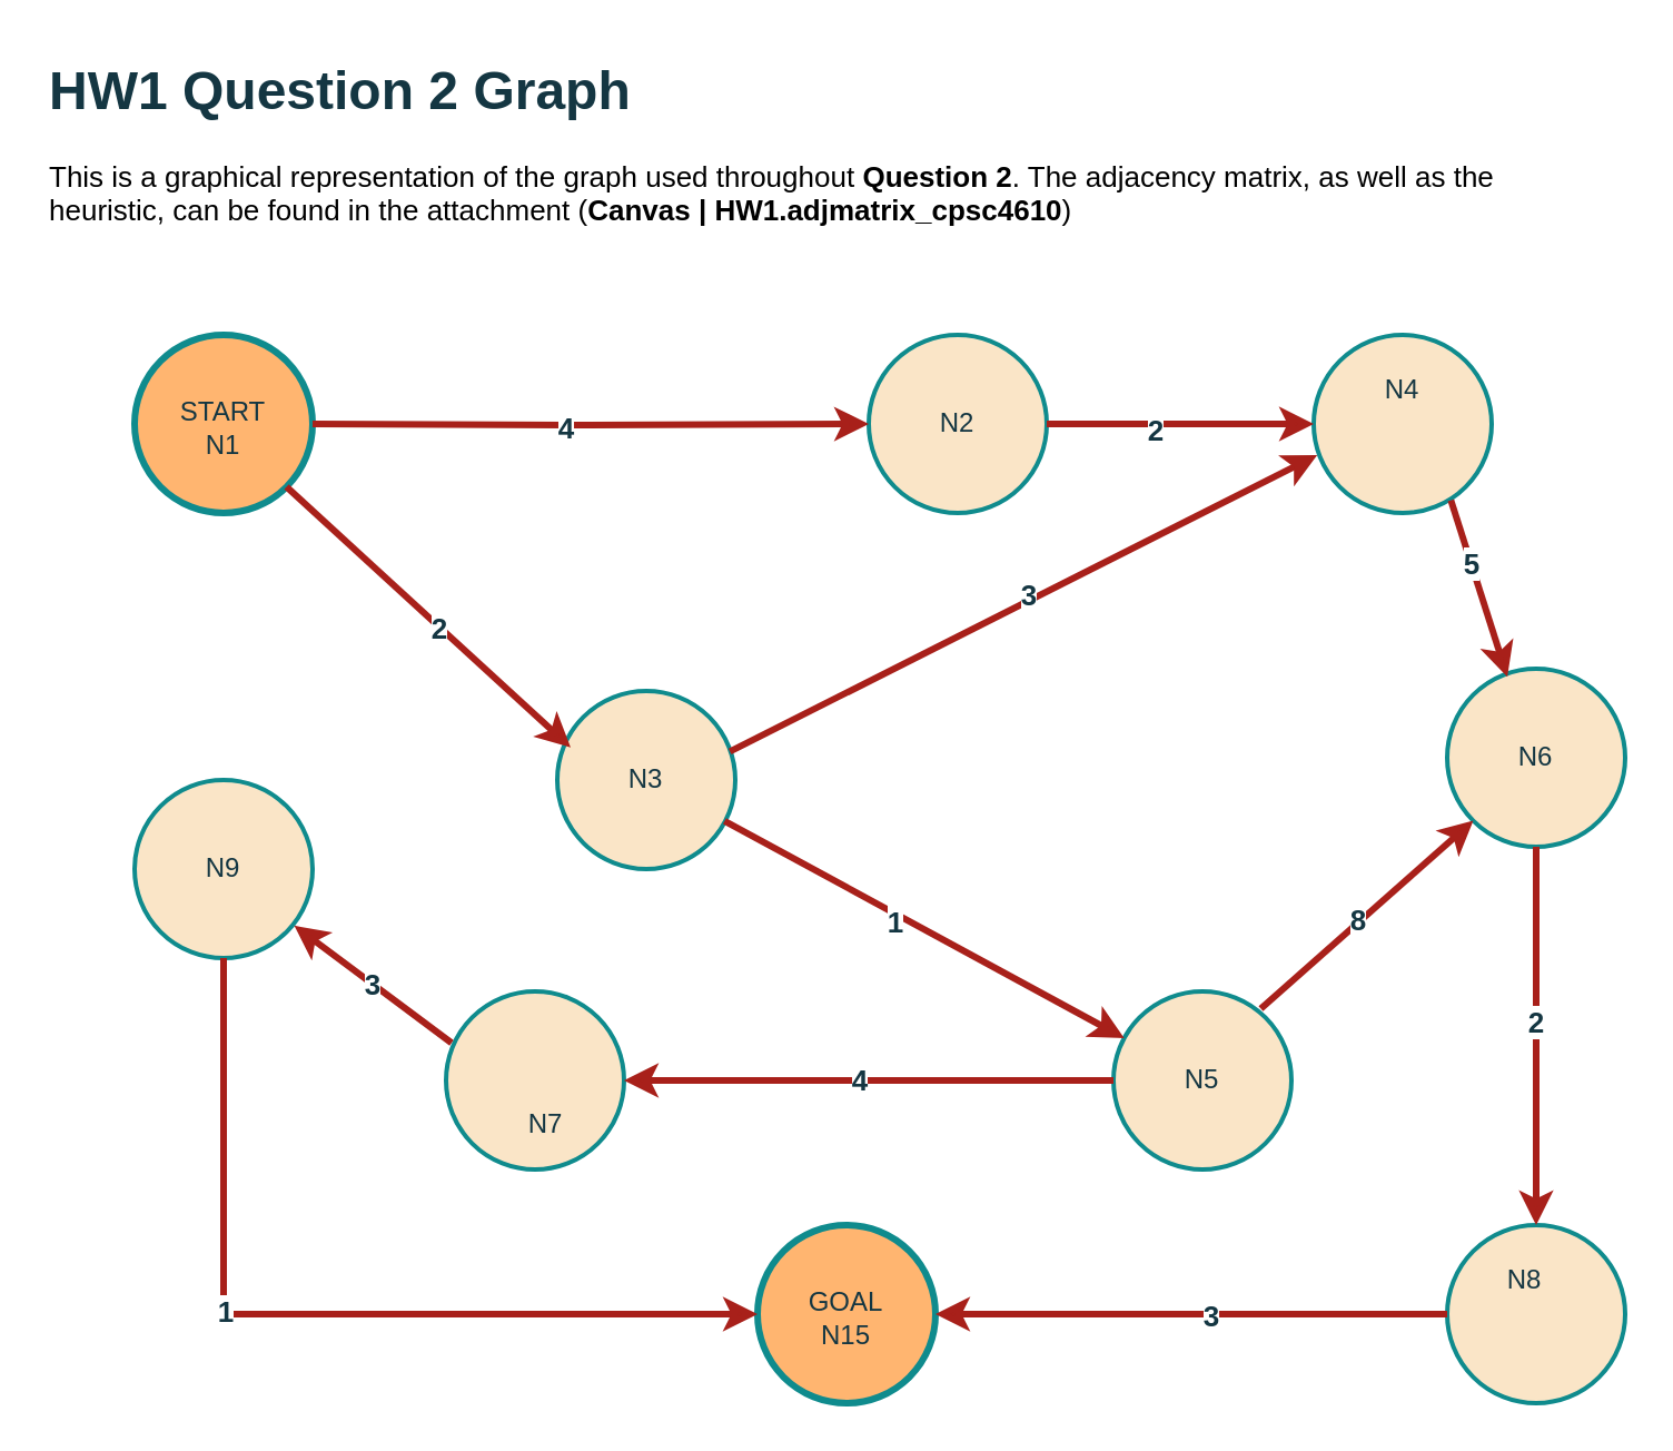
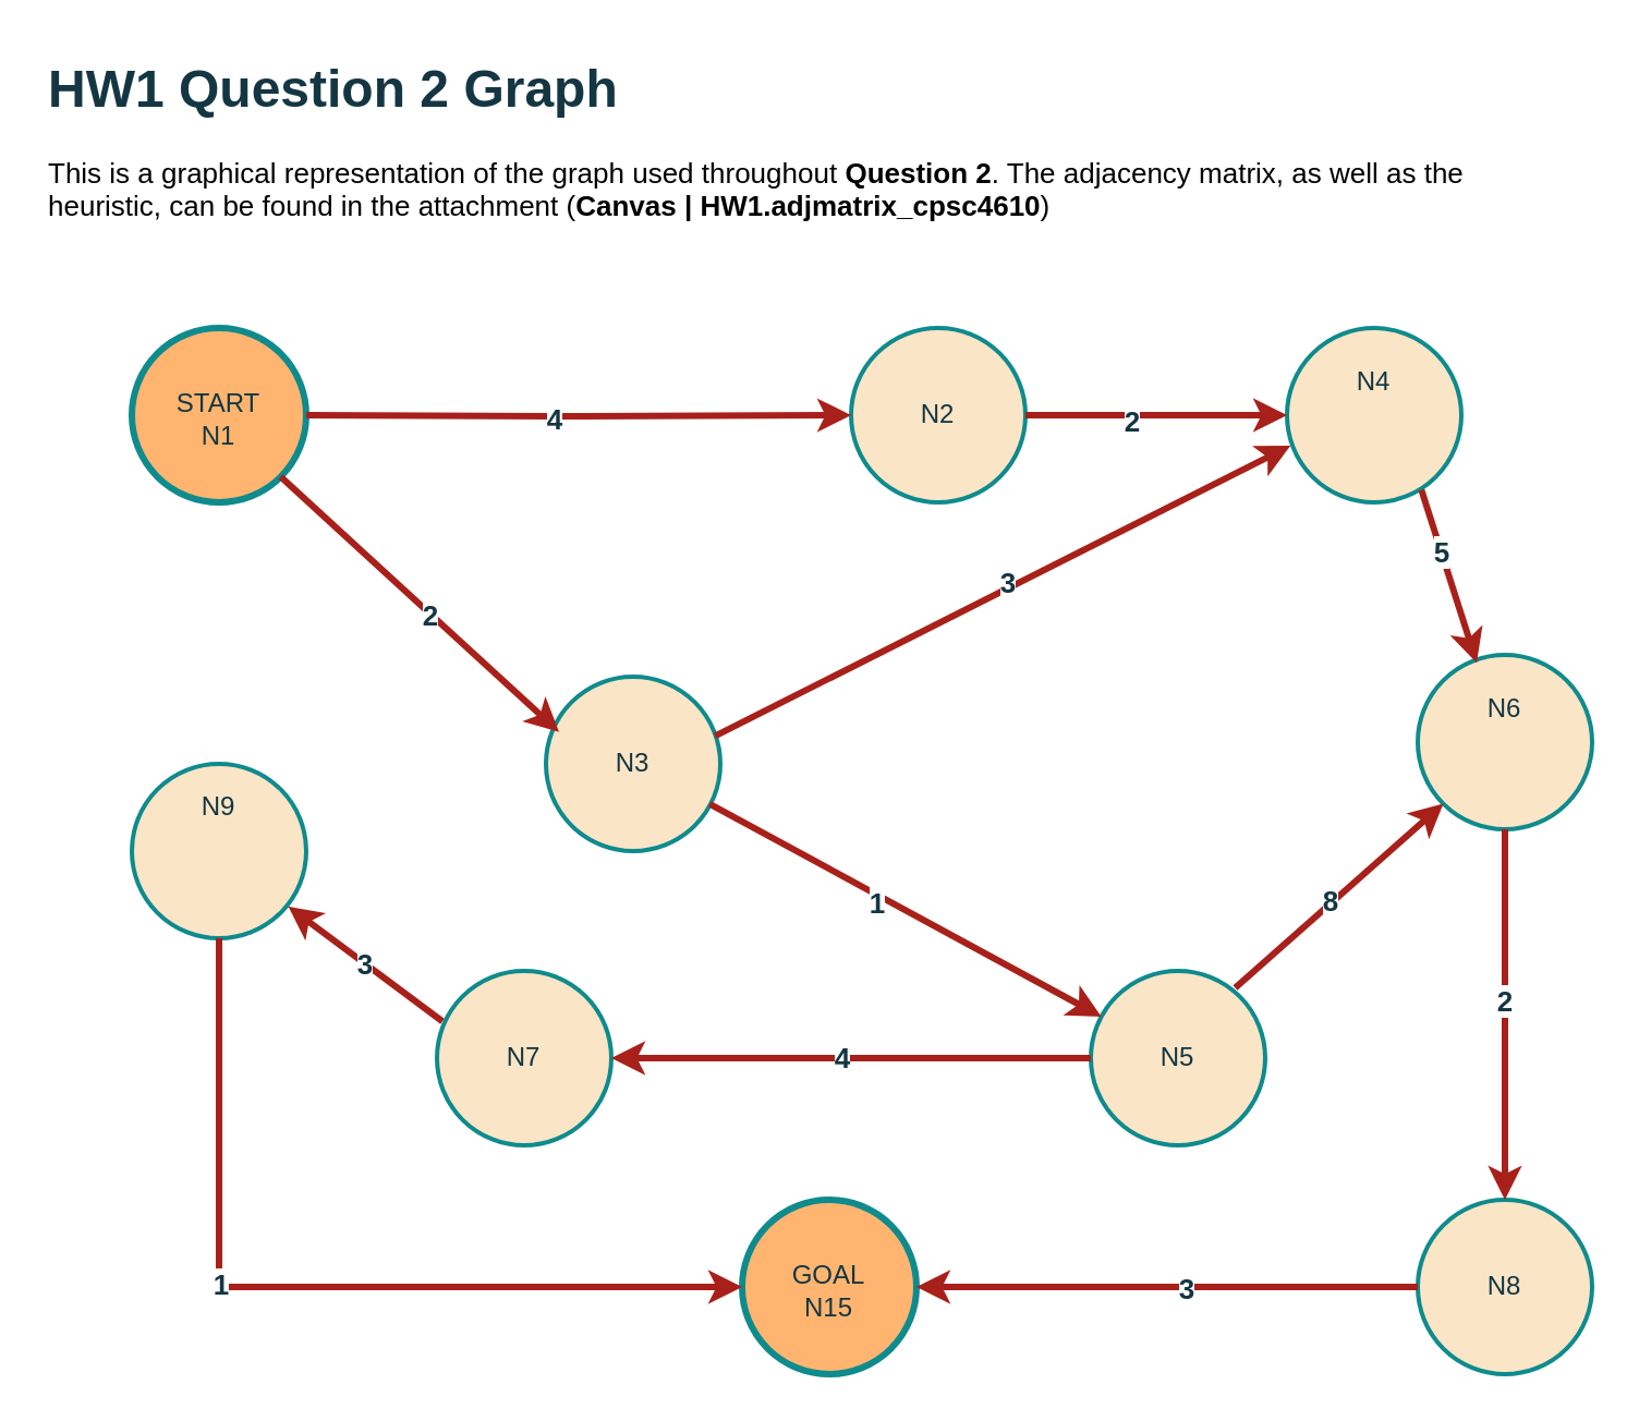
- <mxCell id="22" value="N6" style="text;html=1;align=center;verticalAlign=middle;whiteSpace=wrap;rounded=0;labelBackgroundColor=none;fontColor=#143642;" vertex="1" parent="20"><mxGeometry x="10" y="25" width="60" height="30" as="geometry" /></mxCell>
+ <mxCell id="22" value="N6" style="text;html=1;align=center;verticalAlign=middle;whiteSpace=wrap;rounded=0;labelBackgroundColor=none;fontColor=#143642;" vertex="1" parent="20"><mxGeometry x="10" y="10" width="60" height="30" as="geometry" /></mxCell>
- <mxCell id="13" value="N9" style="text;html=1;align=center;verticalAlign=middle;whiteSpace=wrap;rounded=0;labelBackgroundColor=none;fontColor=#143642;" vertex="1" parent="11"><mxGeometry x="10" y="25" width="60" height="30" as="geometry" /></mxCell>
+ <mxCell id="13" value="N9" style="text;html=1;align=center;verticalAlign=middle;whiteSpace=wrap;rounded=0;labelBackgroundColor=none;fontColor=#143642;" vertex="1" parent="11"><mxGeometry x="10" y="5" width="60" height="30" as="geometry" /></mxCell>
- <mxCell id="19" value="N7" style="text;html=1;align=center;verticalAlign=middle;whiteSpace=wrap;rounded=0;labelBackgroundColor=none;fontColor=#143642;" vertex="1" parent="17"><mxGeometry x="15" y="45" width="60" height="30" as="geometry" /></mxCell>
+ <mxCell id="19" value="N7" style="text;html=1;align=center;verticalAlign=middle;whiteSpace=wrap;rounded=0;labelBackgroundColor=none;fontColor=#143642;" vertex="1" parent="17"><mxGeometry x="10" y="25" width="60" height="30" as="geometry" /></mxCell>
- <mxCell id="16" value="N8" style="text;html=1;align=center;verticalAlign=middle;whiteSpace=wrap;rounded=0;labelBackgroundColor=none;fontColor=#143642;" vertex="1" parent="14"><mxGeometry x="5" y="10" width="60" height="30" as="geometry" /></mxCell>
+ <mxCell id="16" value="N8" style="text;html=1;align=center;verticalAlign=middle;whiteSpace=wrap;rounded=0;labelBackgroundColor=none;fontColor=#143642;" vertex="1" parent="14"><mxGeometry x="10" y="25" width="60" height="30" as="geometry" /></mxCell>
